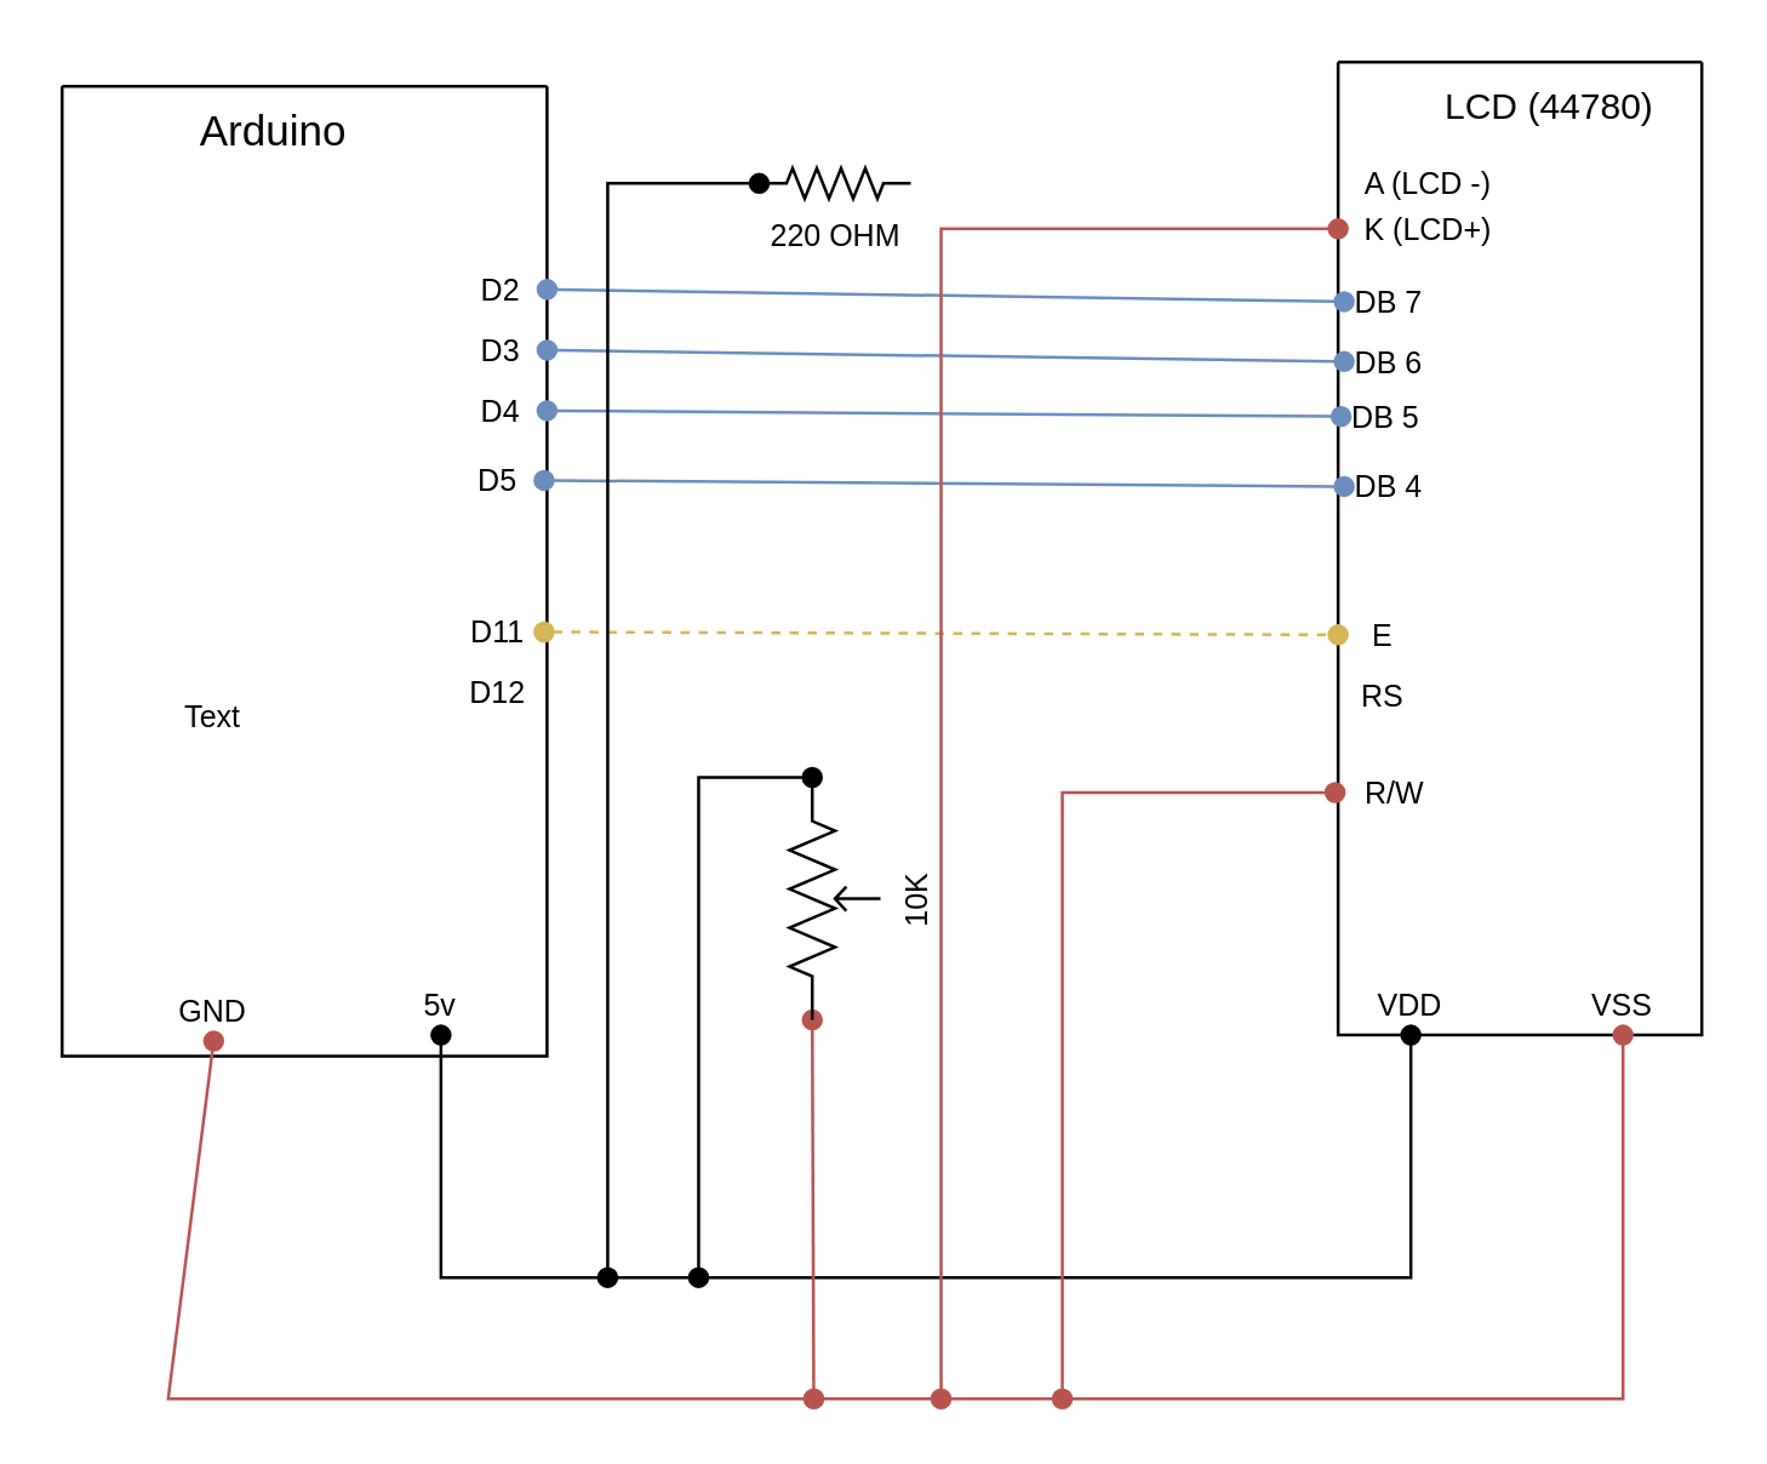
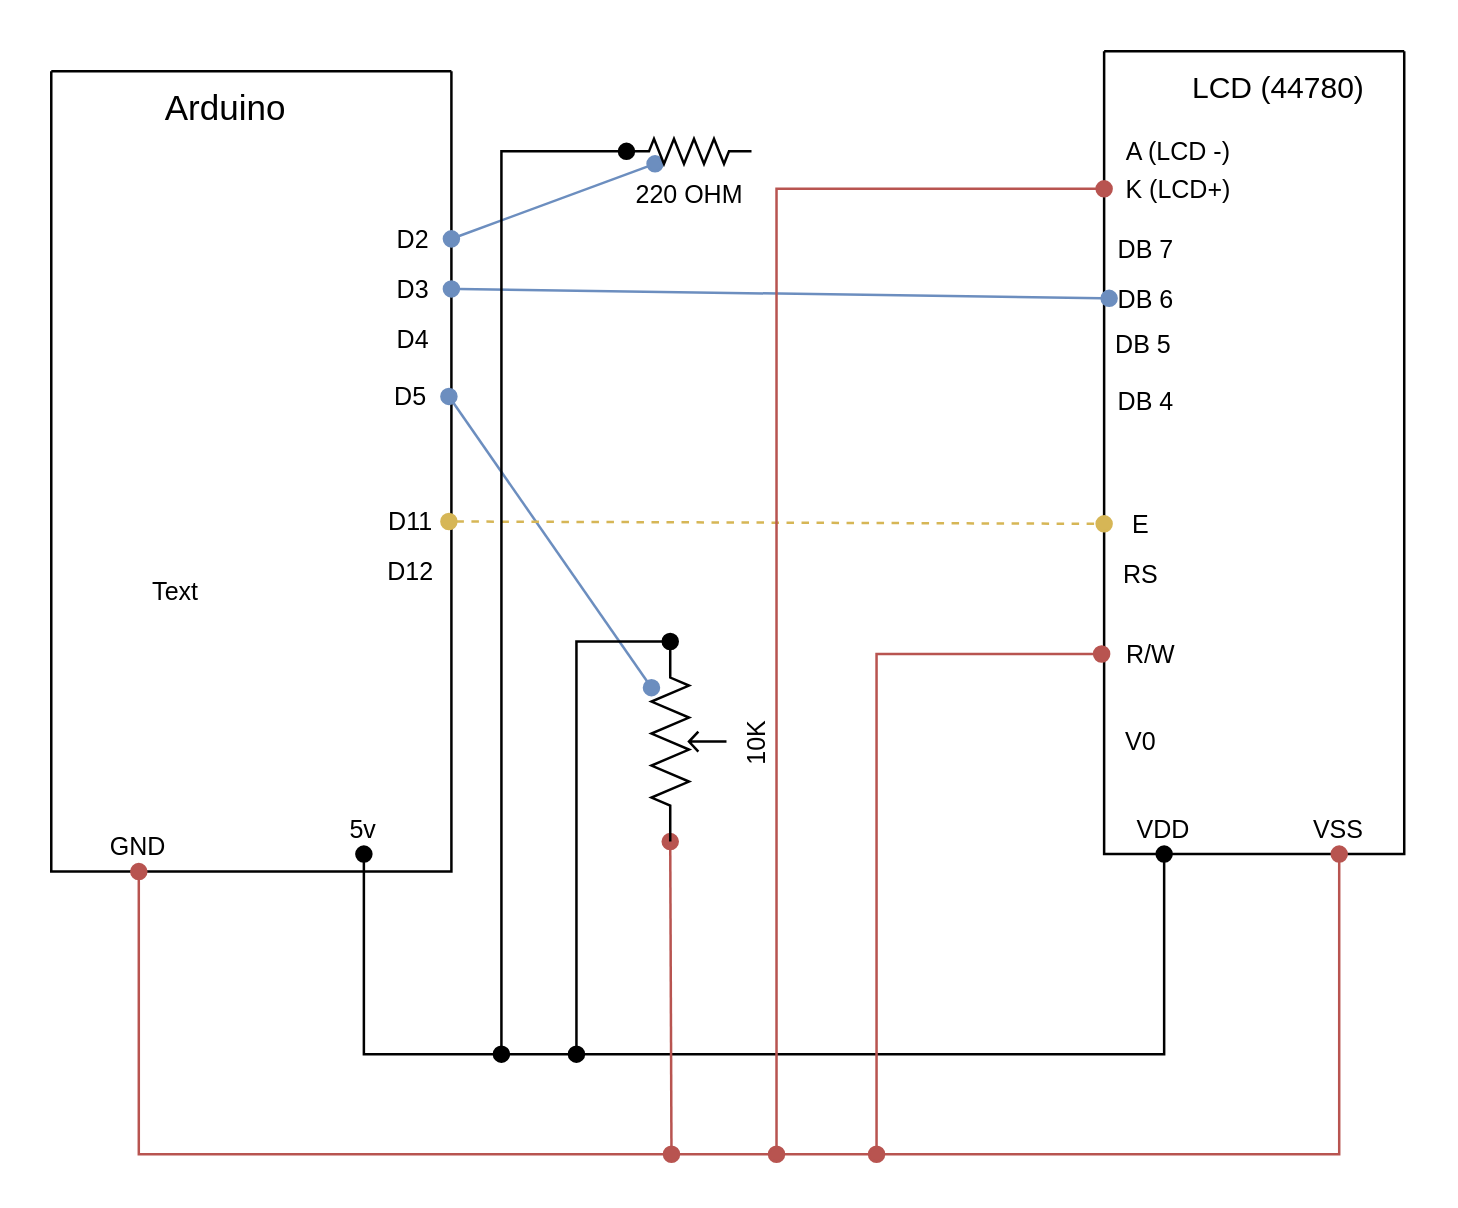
- <mxCell id="27" style="edgeStyle=none;rounded=0;orthogonalLoop=1;jettySize=auto;html=1;exitX=1;exitY=0.5;exitDx=0;exitDy=0;entryX=0;entryY=0.5;entryDx=0;entryDy=0;fontSize=10;endArrow=oval;endFill=1;startArrow=oval;startFill=1;fillColor=#dae8fc;strokeColor=#6c8ebf;" edge="1" parent="1" source="6" target="14"><mxGeometry relative="1" as="geometry" /></mxCell>
+ <mxCell id="27" style="edgeStyle=none;rounded=0;orthogonalLoop=1;jettySize=auto;html=1;exitX=1;exitY=0.5;exitDx=0;exitDy=0;fontSize=10;endArrow=oval;endFill=1;startArrow=oval;startFill=1;fillColor=#dae8fc;strokeColor=#6c8ebf;" edge="1" parent="1" source="6" target="36"><mxGeometry relative="1" as="geometry" /></mxCell>
- <mxCell id="29" style="edgeStyle=none;rounded=0;orthogonalLoop=1;jettySize=auto;html=1;exitX=1;exitY=0.5;exitDx=0;exitDy=0;fontSize=10;endArrow=oval;endFill=1;startArrow=oval;startFill=1;fillColor=#dae8fc;strokeColor=#6c8ebf;" edge="1" parent="1" source="4" target="16"><mxGeometry relative="1" as="geometry" /></mxCell>
- <mxCell id="30" style="edgeStyle=none;rounded=0;orthogonalLoop=1;jettySize=auto;html=1;exitX=1;exitY=0.5;exitDx=0;exitDy=0;entryX=0;entryY=0.5;entryDx=0;entryDy=0;fontSize=10;endArrow=oval;endFill=1;startArrow=oval;startFill=1;fillColor=#dae8fc;strokeColor=#6c8ebf;" edge="1" parent="1" source="3" target="17"><mxGeometry relative="1" as="geometry" /></mxCell>
+ <mxCell id="30" style="edgeStyle=none;rounded=0;orthogonalLoop=1;jettySize=auto;html=1;exitX=1;exitY=0.5;exitDx=0;exitDy=0;fontSize=10;endArrow=oval;endFill=1;startArrow=oval;startFill=1;fillColor=#dae8fc;strokeColor=#6c8ebf;" edge="1" parent="1" source="3" target="39"><mxGeometry relative="1" as="geometry" /></mxCell>
+ <mxCell id="24" value="&lt;font style=&quot;font-size: 10px&quot;&gt;V0&lt;/font&gt;" style="text;html=1;strokeColor=none;fillColor=none;align=center;verticalAlign=middle;whiteSpace=wrap;rounded=0;" vertex="1" parent="12"><mxGeometry y="266" width="30" height="20" as="geometry" /></mxCell>
- <mxCell id="10" value="&lt;font style=&quot;font-size: 10px&quot;&gt;GND&lt;/font&gt;" style="text;html=1;strokeColor=none;fillColor=none;align=center;verticalAlign=middle;whiteSpace=wrap;rounded=0;" vertex="1" parent="2"><mxGeometry x="35" y="295" width="30" height="20" as="geometry" /></mxCell>
+ <mxCell id="10" value="&lt;font style=&quot;font-size: 10px&quot;&gt;GND&lt;/font&gt;" style="text;html=1;strokeColor=none;fillColor=none;align=center;verticalAlign=middle;whiteSpace=wrap;rounded=0;" vertex="1" parent="2"><mxGeometry x="20" y="300" width="30" height="20" as="geometry" /></mxCell>
